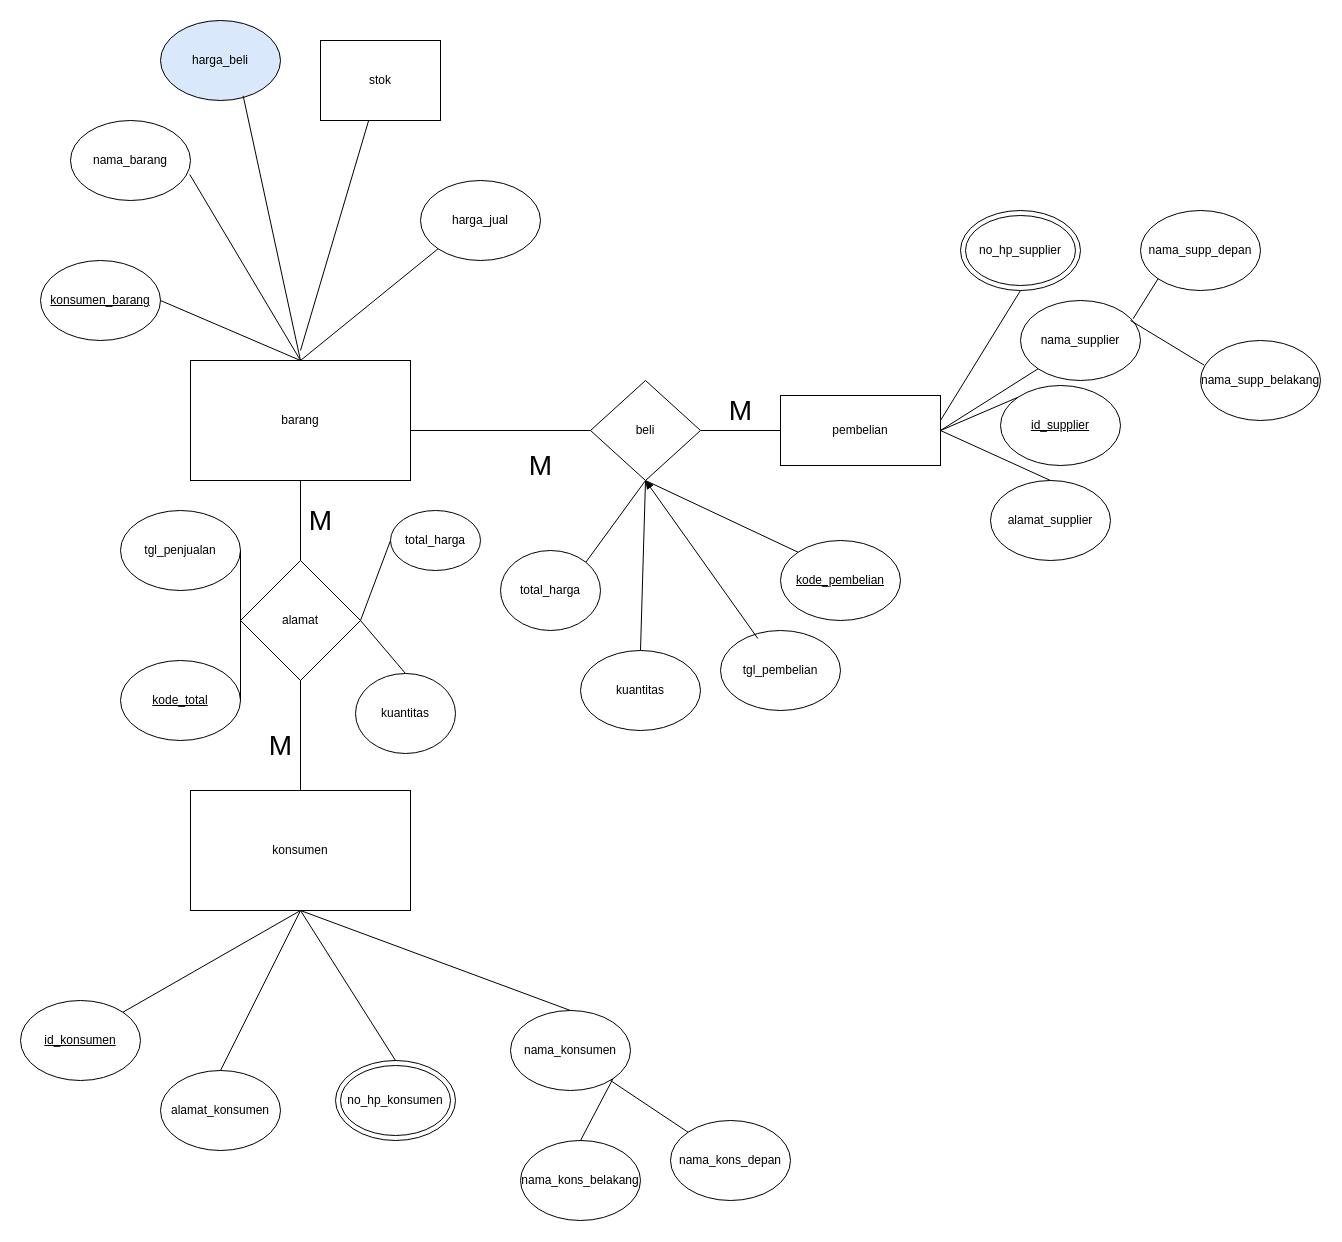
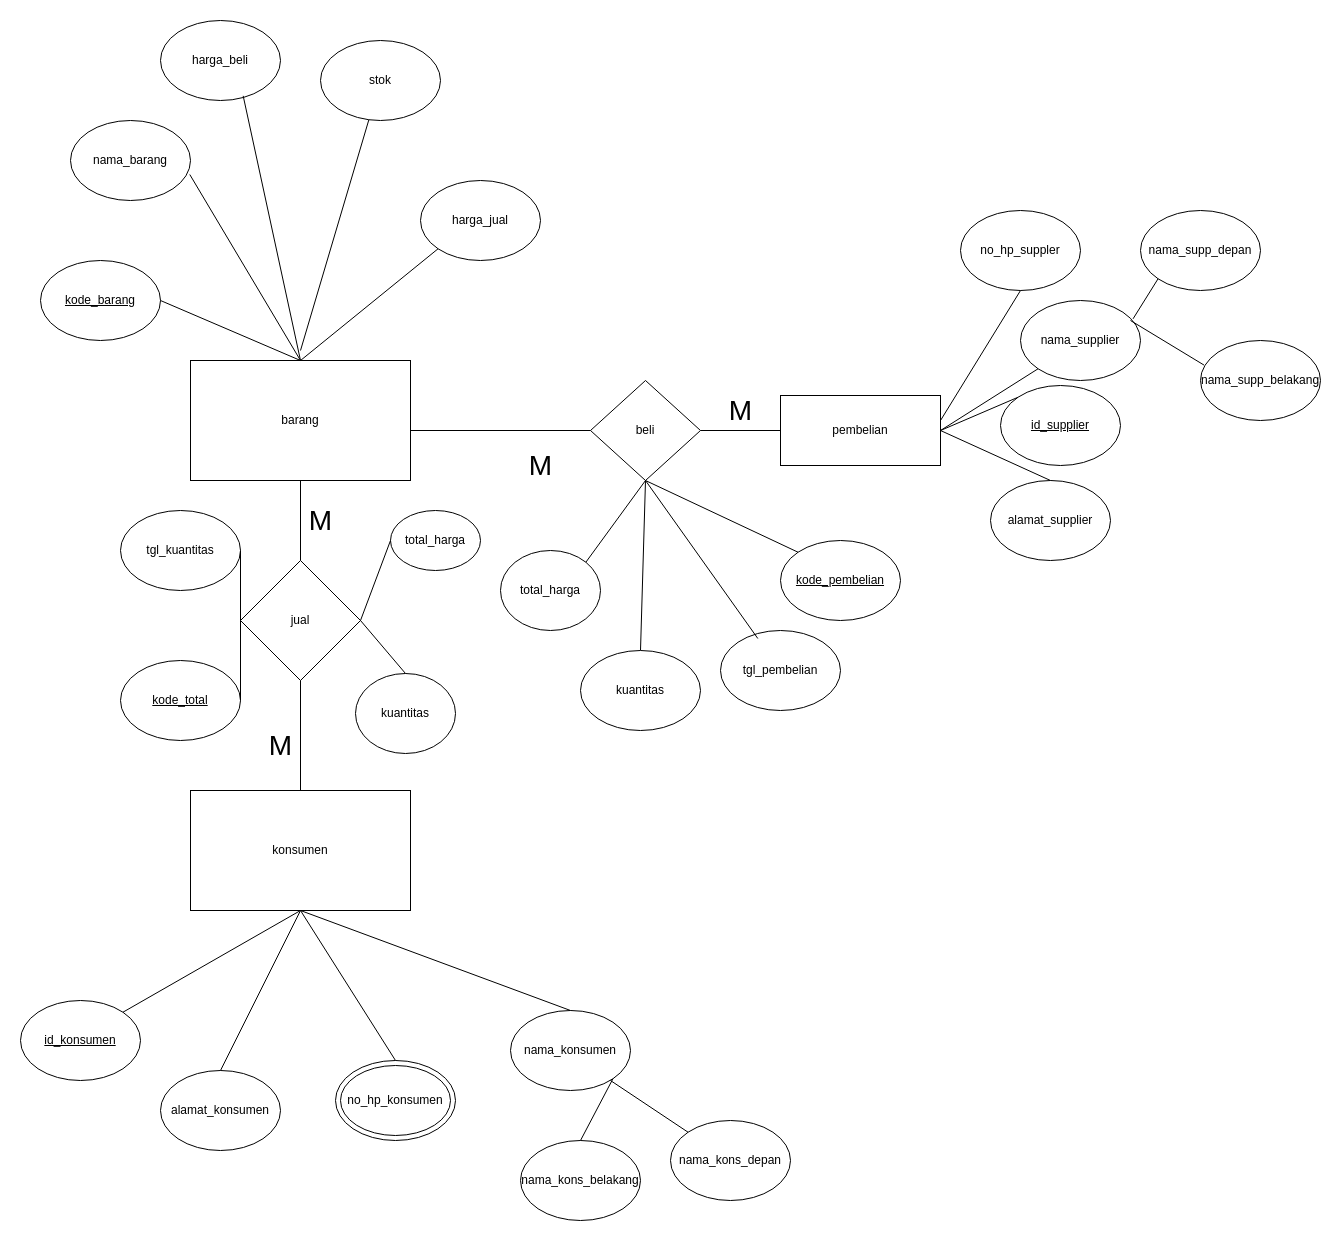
- <mxCell id="15" value="harga_beli" style="ellipse;whiteSpace=wrap;html=1;fillColor=#dae8fc;" vertex="1" parent="1"><mxGeometry x="160" y="20" width="120" height="80" as="geometry" /></mxCell>
+ <mxCell id="15" value="harga_beli" style="ellipse;whiteSpace=wrap;html=1;" vertex="1" parent="1"><mxGeometry x="160" y="20" width="120" height="80" as="geometry" /></mxCell>
- <mxCell id="16" value="stok" style="whiteSpace=wrap;html=1;rounded=0;" vertex="1" parent="1"><mxGeometry x="320" y="40" width="120" height="80" as="geometry" /></mxCell>
+ <mxCell id="16" value="stok" style="ellipse;whiteSpace=wrap;html=1;" vertex="1" parent="1"><mxGeometry x="320" y="40" width="120" height="80" as="geometry" /></mxCell>
- <mxCell id="66" value="no_hp_supplier" style="ellipse;whiteSpace=wrap;html=1;" vertex="1" parent="1"><mxGeometry x="965" y="215" width="110" height="70" as="geometry" /></mxCell>
- <mxCell id="13" value="konsumen_barang" style="ellipse;whiteSpace=wrap;html=1;fontStyle=4" vertex="1" parent="1"><mxGeometry x="40" y="260" width="120" height="80" as="geometry" /></mxCell>
+ <mxCell id="13" value="kode_barang" style="ellipse;whiteSpace=wrap;html=1;fontStyle=4" vertex="1" parent="1"><mxGeometry x="40" y="260" width="120" height="80" as="geometry" /></mxCell>
- <mxCell id="51" value="" style="endArrow=block;html=1;rounded=0;exitX=0.311;exitY=0.1;exitDx=0;exitDy=0;exitPerimeter=0;entryX=0.5;entryY=1;entryDx=0;entryDy=0;" edge="1" parent="1" source="47" target="32"><mxGeometry width="50" height="50" relative="1" as="geometry"><mxPoint x="650" y="660" as="sourcePoint" /><mxPoint x="670" y="520" as="targetPoint" /></mxGeometry></mxCell>
+ <mxCell id="51" value="" style="endArrow=none;html=1;rounded=0;exitX=0.311;exitY=0.1;exitDx=0;exitDy=0;exitPerimeter=0;entryX=0.5;entryY=1;entryDx=0;entryDy=0;" edge="1" parent="1" source="47" target="32"><mxGeometry width="50" height="50" relative="1" as="geometry"><mxPoint x="650" y="660" as="sourcePoint" /><mxPoint x="670" y="520" as="targetPoint" /></mxGeometry></mxCell>
- <mxCell id="25" value="tgl_penjualan" style="ellipse;whiteSpace=wrap;html=1;" vertex="1" parent="1"><mxGeometry x="120" y="510" width="120" height="80" as="geometry" /></mxCell>
+ <mxCell id="25" value="tgl_kuantitas" style="ellipse;whiteSpace=wrap;html=1;" vertex="1" parent="1"><mxGeometry x="120" y="510" width="120" height="80" as="geometry" /></mxCell>
- <mxCell id="18" value="alamat" style="rhombus;whiteSpace=wrap;html=1;" vertex="1" parent="1"><mxGeometry x="240" y="560" width="120" height="120" as="geometry" /></mxCell>
+ <mxCell id="18" value="jual" style="rhombus;whiteSpace=wrap;html=1;" vertex="1" parent="1"><mxGeometry x="240" y="560" width="120" height="120" as="geometry" /></mxCell>
